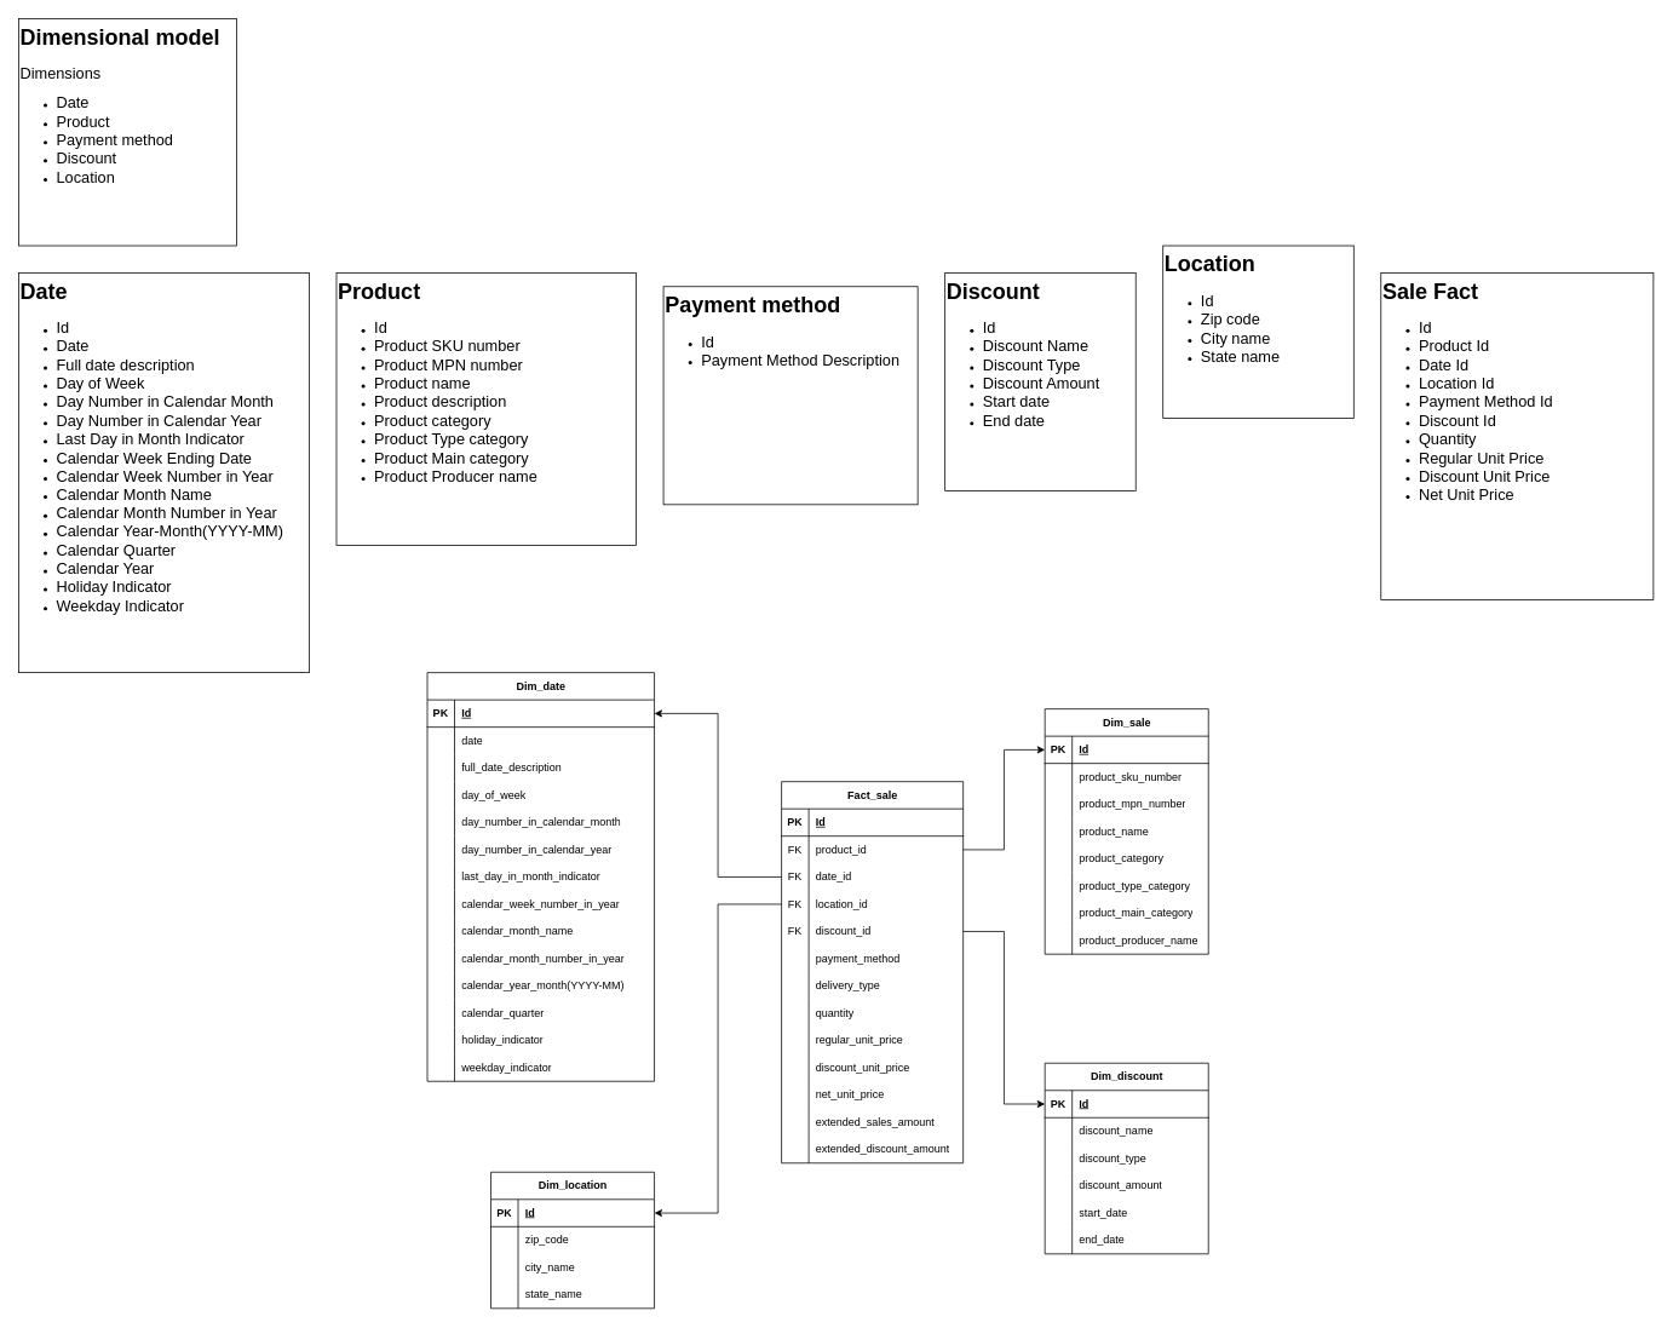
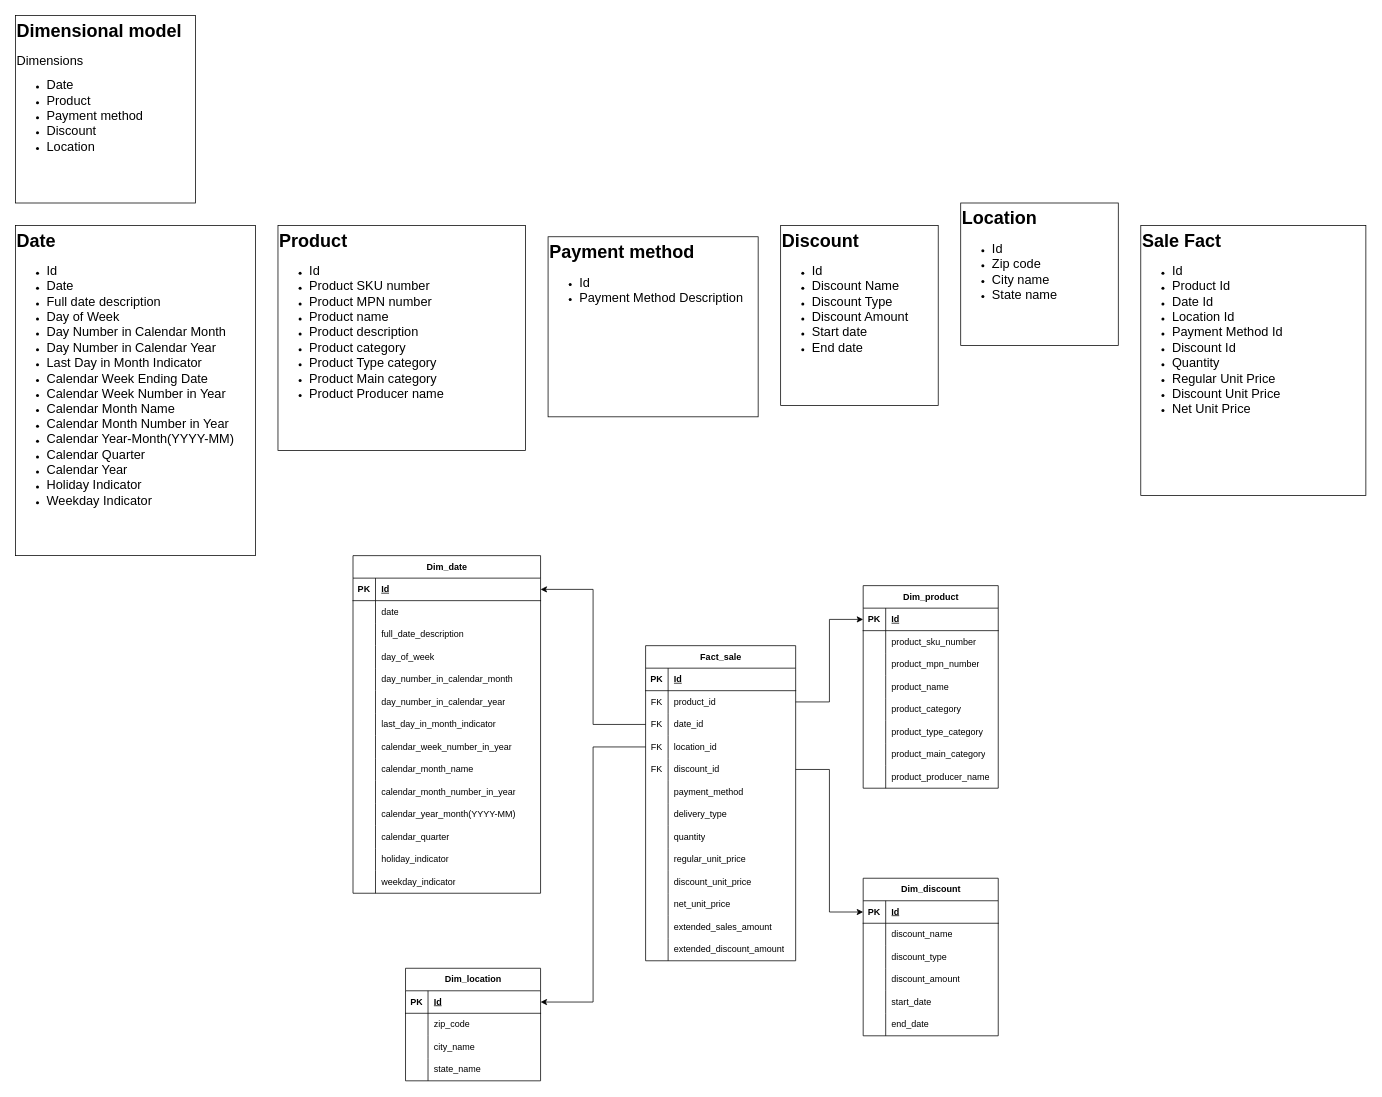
- <mxCell id="124" value="Dim_sale" style="shape=table;startSize=30;container=1;collapsible=1;childLayout=tableLayout;fixedRows=1;rowLines=0;fontStyle=1;align=center;resizeLast=1;html=1;" parent="1" vertex="1"><mxGeometry x="1150" y="780" width="180" height="270" as="geometry" /></mxCell>
+ <mxCell id="124" value="Dim_product" style="shape=table;startSize=30;container=1;collapsible=1;childLayout=tableLayout;fixedRows=1;rowLines=0;fontStyle=1;align=center;resizeLast=1;html=1;" parent="1" vertex="1"><mxGeometry x="1150" y="780" width="180" height="270" as="geometry" /></mxCell>
